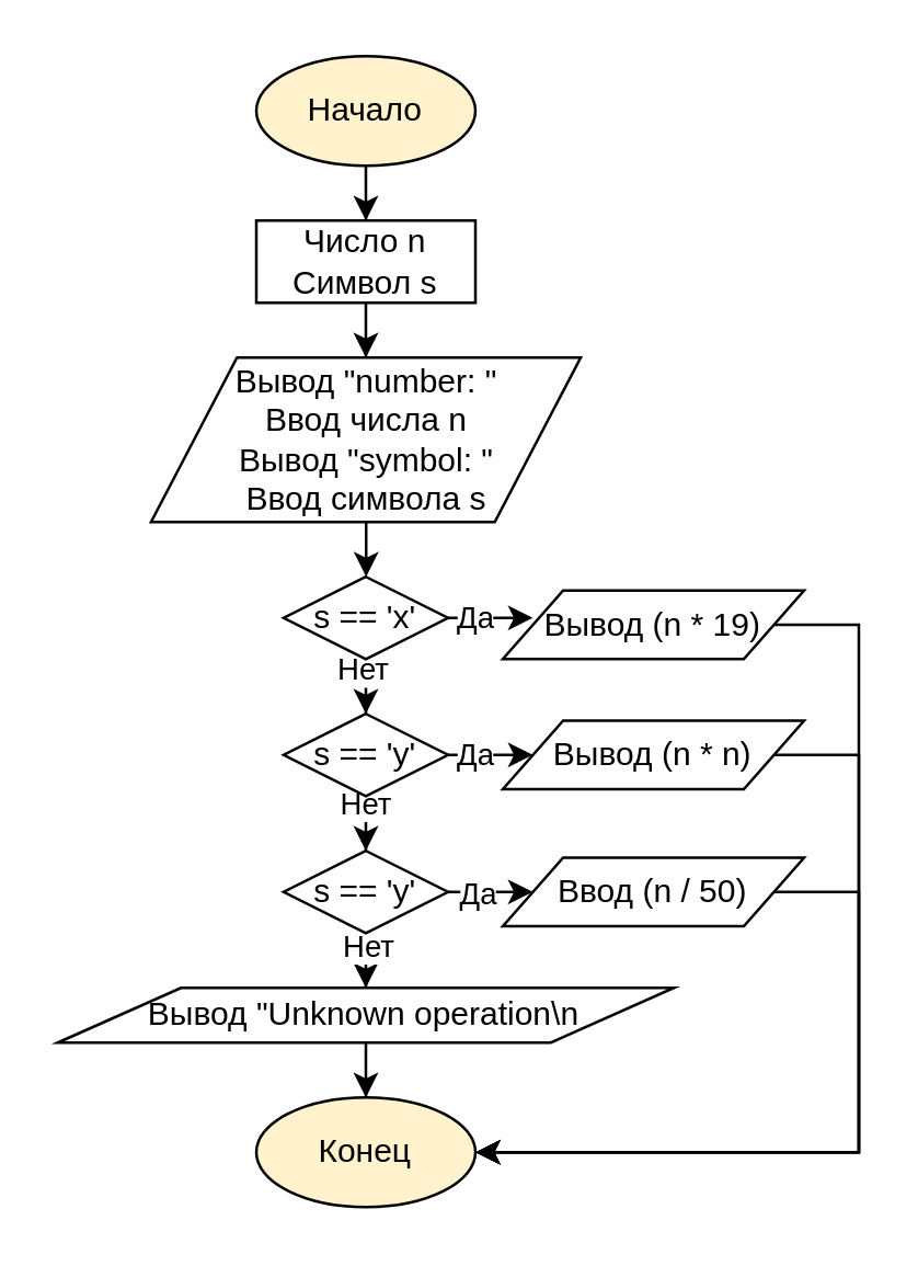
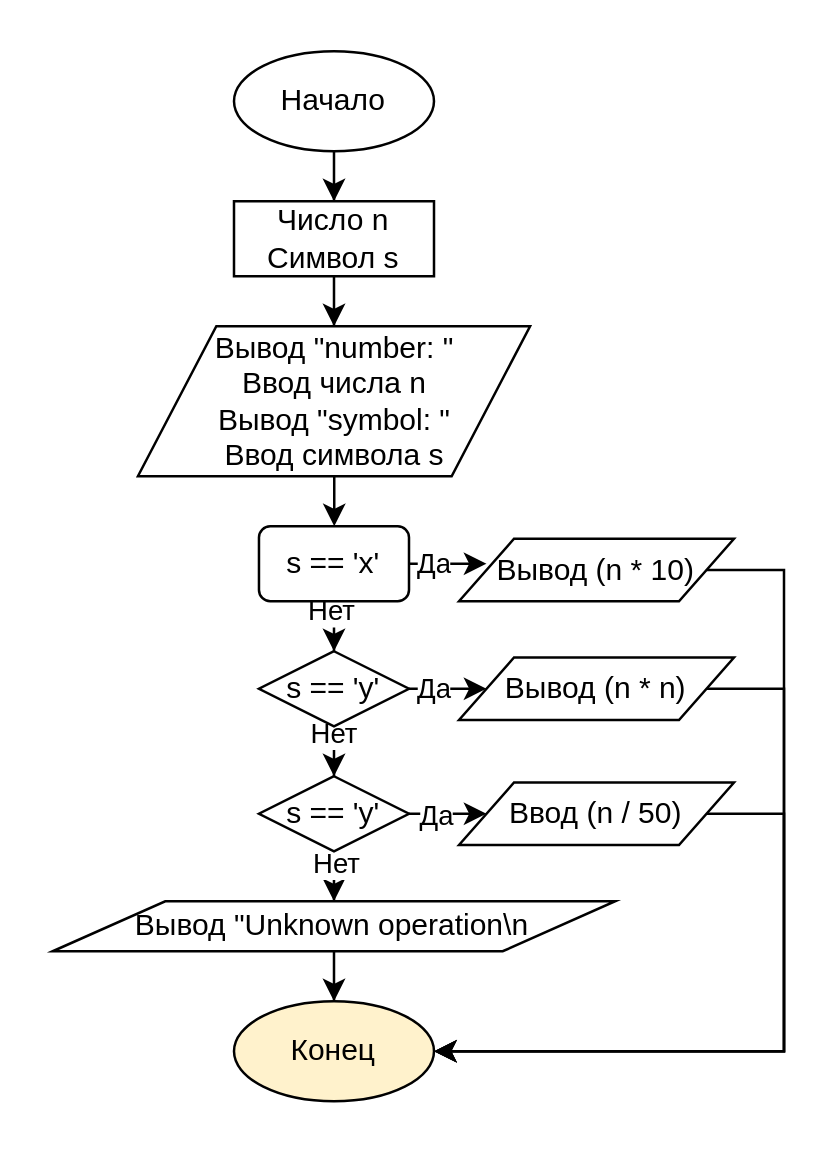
- <mxCell id="3" value="Начало" style="ellipse;whiteSpace=wrap;html=1;fillColor=#fff2cc;" vertex="1" parent="1"><mxGeometry x="93" y="20" width="80" height="40" as="geometry" /></mxCell>
+ <mxCell id="3" value="Начало" style="ellipse;whiteSpace=wrap;html=1;" vertex="1" parent="1"><mxGeometry x="93" y="20" width="80" height="40" as="geometry" /></mxCell>
- <mxCell id="13" value="s == 'x'" style="rhombus;whiteSpace=wrap;html=1;" vertex="1" parent="1"><mxGeometry x="102.99" y="210" width="60.01" height="30" as="geometry" /></mxCell>
+ <mxCell id="13" value="s == 'x'" style="whiteSpace=wrap;html=1;rounded=1;" vertex="1" parent="1"><mxGeometry x="102.99" y="210" width="60.01" height="30" as="geometry" /></mxCell>
- <mxCell id="15" value="Вывод&amp;nbsp;(n * 19)" style="shape=parallelogram;perimeter=parallelogramPerimeter;whiteSpace=wrap;html=1;" vertex="1" parent="1"><mxGeometry x="183" y="215" width="110" height="25" as="geometry" /></mxCell>
+ <mxCell id="15" value="Вывод&amp;nbsp;(n * 10)" style="shape=parallelogram;perimeter=parallelogramPerimeter;whiteSpace=wrap;html=1;" vertex="1" parent="1"><mxGeometry x="183" y="215" width="110" height="25" as="geometry" /></mxCell>
